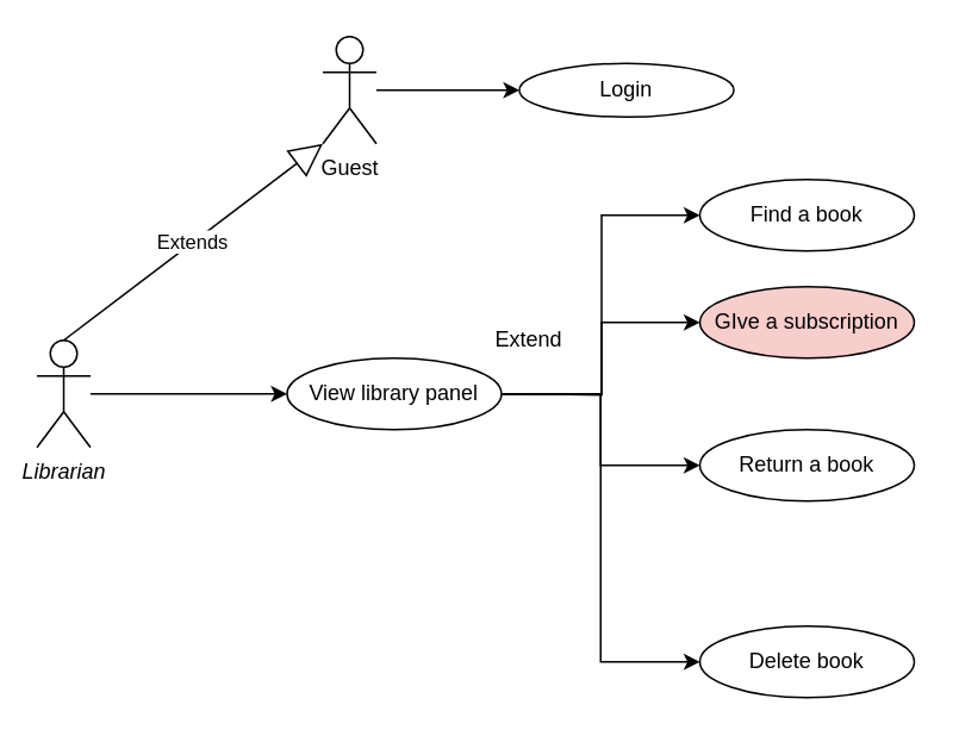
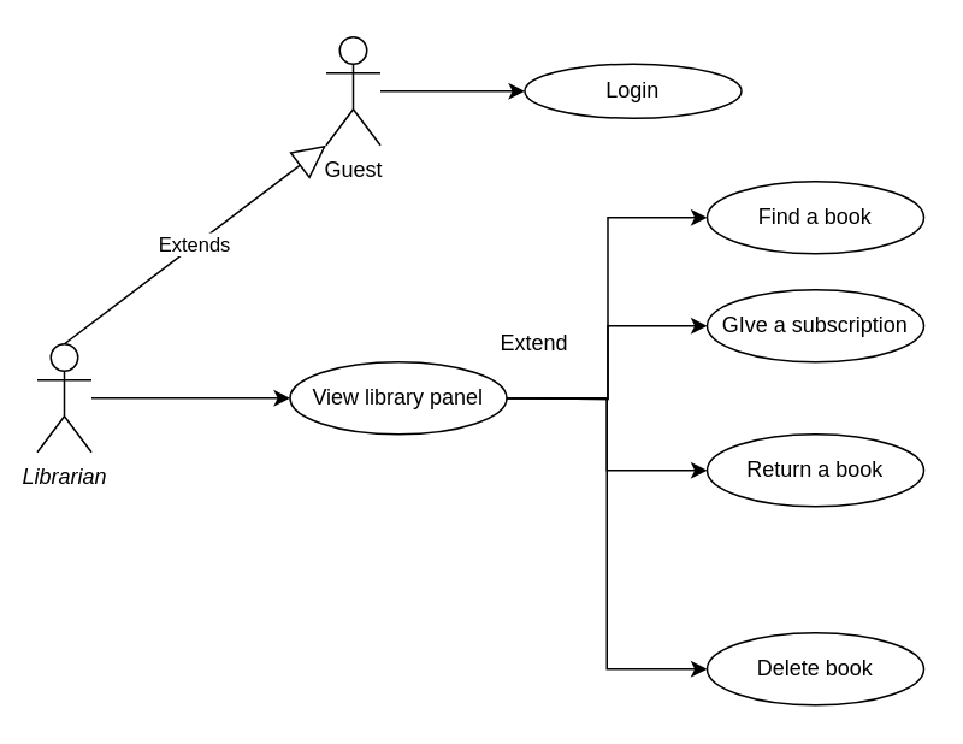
- <mxCell id="15" value="GIve a subscription" style="ellipse;whiteSpace=wrap;html=1;fillColor=#f8cecc;" vertex="1" parent="1"><mxGeometry x="391" y="160" width="120" height="40" as="geometry" /></mxCell>
+ <mxCell id="15" value="GIve a subscription" style="ellipse;whiteSpace=wrap;html=1;" vertex="1" parent="1"><mxGeometry x="391" y="160" width="120" height="40" as="geometry" /></mxCell>
